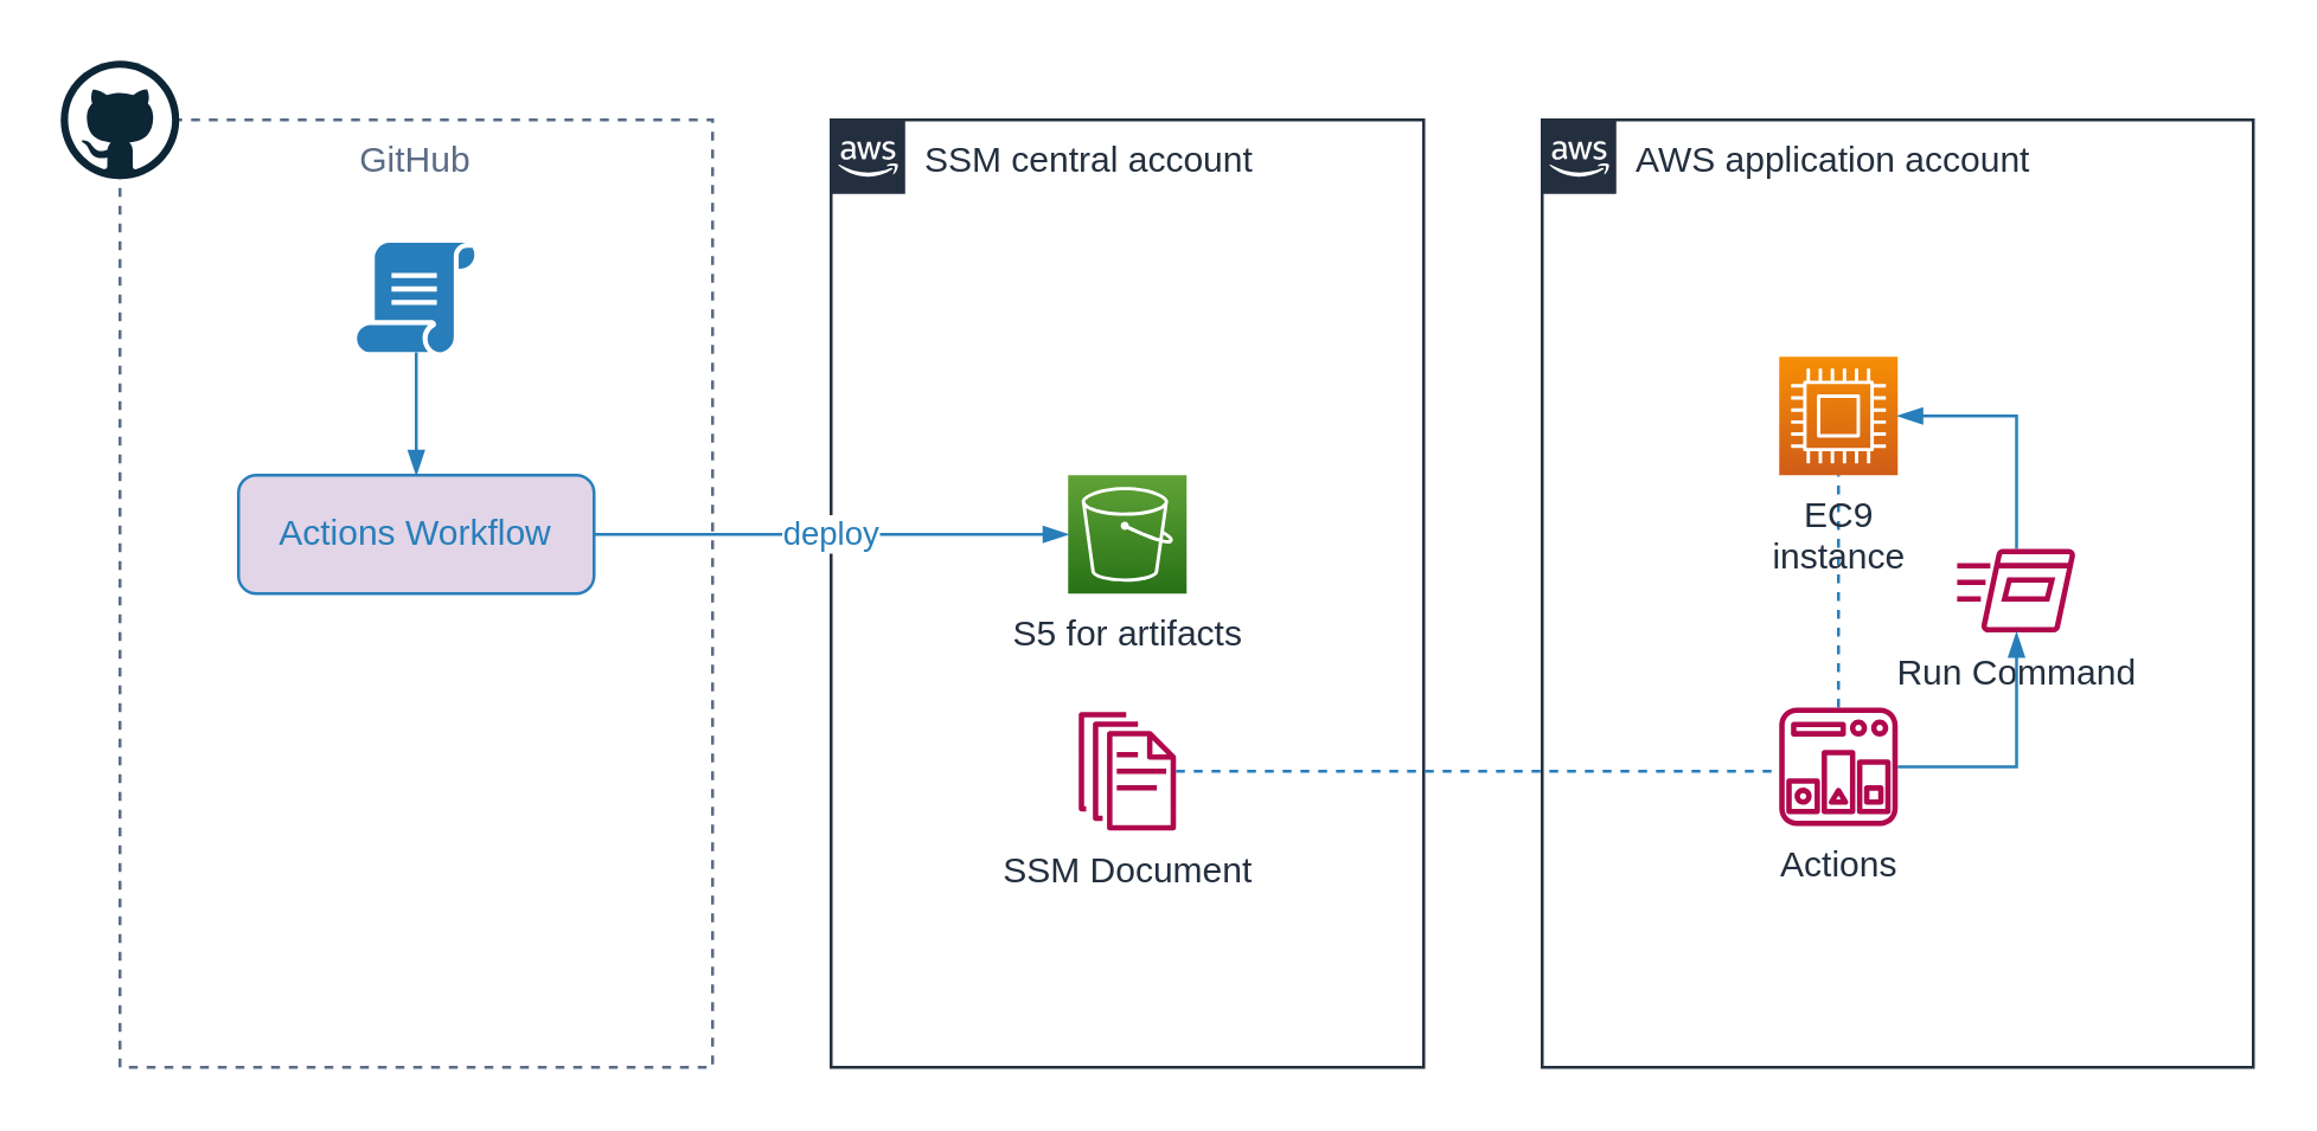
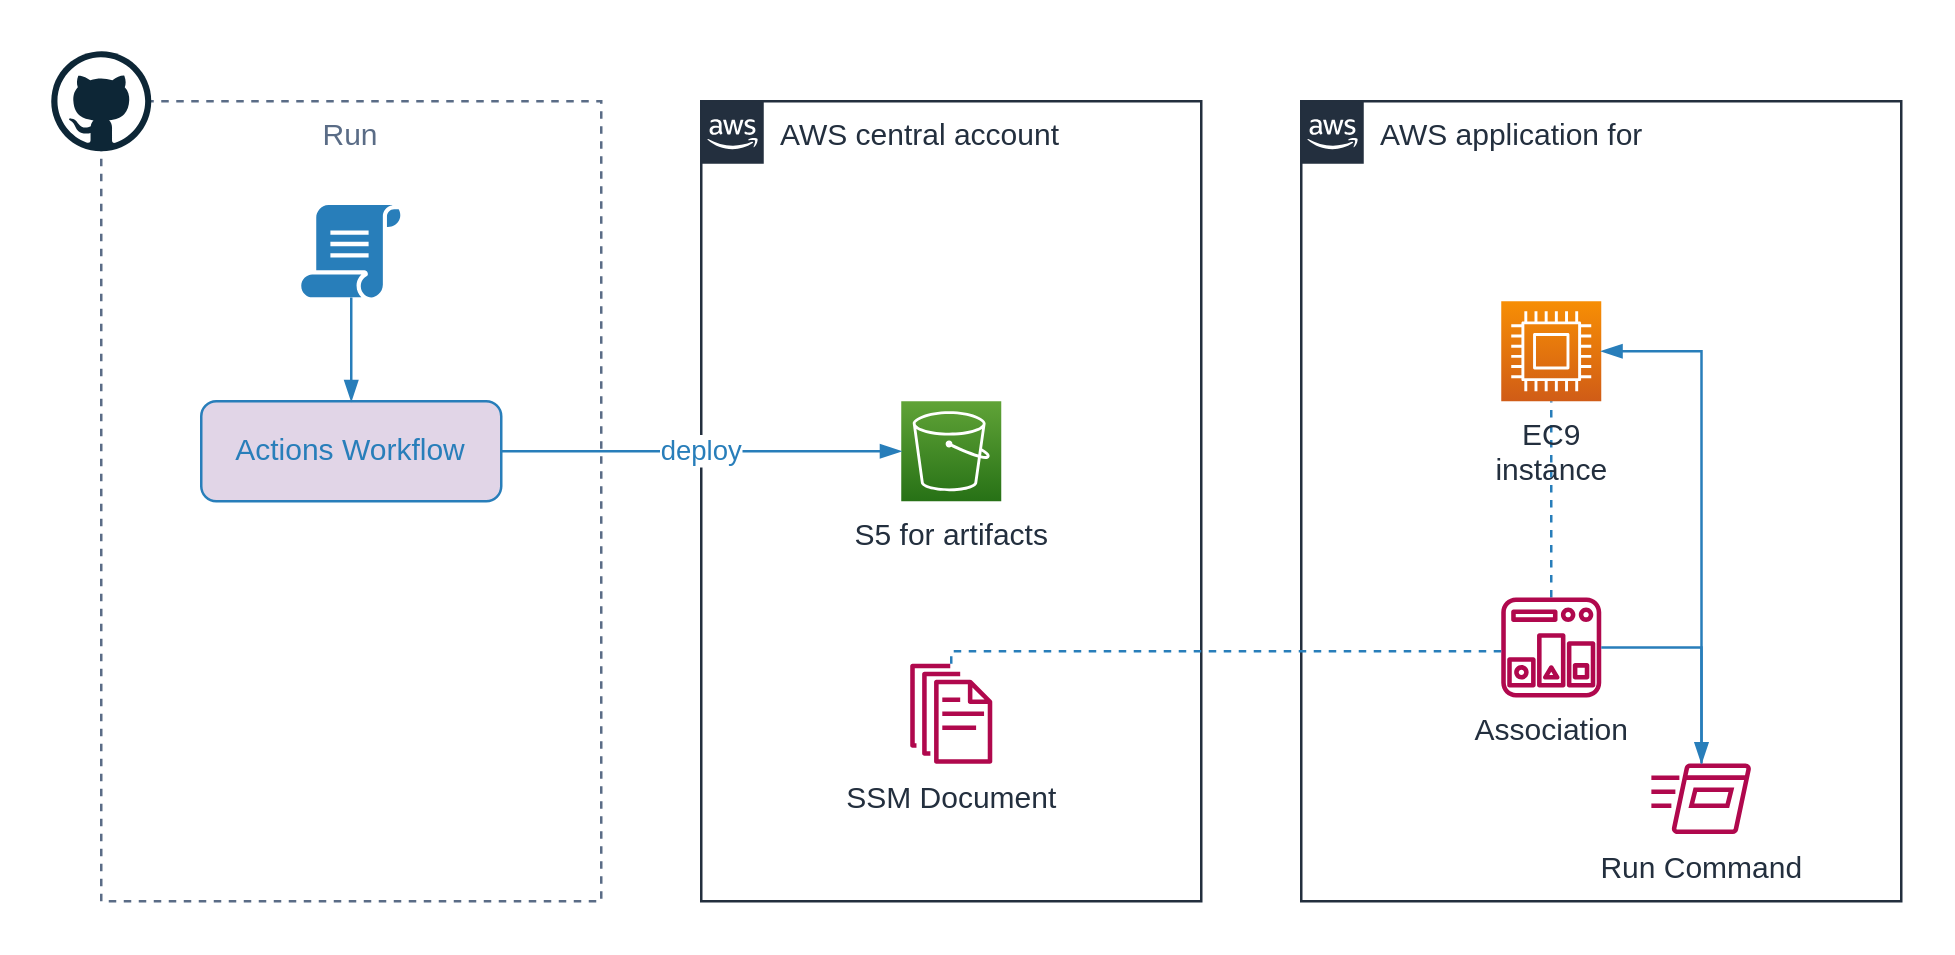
- <mxCell id="2" value="GitHub" style="fillColor=none;strokeColor=#5A6C86;dashed=1;verticalAlign=top;fontStyle=0;fontColor=#5A6C86;whiteSpace=wrap;html=1;" parent="1" vertex="1"><mxGeometry x="40" y="40" width="200" height="320" as="geometry" /></mxCell>
+ <mxCell id="2" value="Run" style="fillColor=none;strokeColor=#5A6C86;dashed=1;verticalAlign=top;fontStyle=0;fontColor=#5A6C86;whiteSpace=wrap;html=1;" parent="1" vertex="1"><mxGeometry x="40" y="40" width="200" height="320" as="geometry" /></mxCell>
- <mxCell id="3" value="SSM central account" style="points=[[0,0],[0.25,0],[0.5,0],[0.75,0],[1,0],[1,0.25],[1,0.5],[1,0.75],[1,1],[0.75,1],[0.5,1],[0.25,1],[0,1],[0,0.75],[0,0.5],[0,0.25]];outlineConnect=0;gradientColor=none;html=1;whiteSpace=wrap;fontSize=12;fontStyle=0;container=1;pointerEvents=0;collapsible=0;recursiveResize=0;shape=mxgraph.aws4.group;grIcon=mxgraph.aws4.group_aws_cloud_alt;strokeColor=#232F3E;fillColor=none;verticalAlign=top;align=left;spacingLeft=30;fontColor=#232F3E;dashed=0;" parent="1" vertex="1"><mxGeometry x="280" y="40" width="200" height="320" as="geometry" /></mxCell>
+ <mxCell id="3" value="AWS central account" style="points=[[0,0],[0.25,0],[0.5,0],[0.75,0],[1,0],[1,0.25],[1,0.5],[1,0.75],[1,1],[0.75,1],[0.5,1],[0.25,1],[0,1],[0,0.75],[0,0.5],[0,0.25]];outlineConnect=0;gradientColor=none;html=1;whiteSpace=wrap;fontSize=12;fontStyle=0;container=1;pointerEvents=0;collapsible=0;recursiveResize=0;shape=mxgraph.aws4.group;grIcon=mxgraph.aws4.group_aws_cloud_alt;strokeColor=#232F3E;fillColor=none;verticalAlign=top;align=left;spacingLeft=30;fontColor=#232F3E;dashed=0;" parent="1" vertex="1"><mxGeometry x="280" y="40" width="200" height="320" as="geometry" /></mxCell>
- <mxCell id="6" value="AWS application account" style="points=[[0,0],[0.25,0],[0.5,0],[0.75,0],[1,0],[1,0.25],[1,0.5],[1,0.75],[1,1],[0.75,1],[0.5,1],[0.25,1],[0,1],[0,0.75],[0,0.5],[0,0.25]];outlineConnect=0;gradientColor=none;html=1;whiteSpace=wrap;fontSize=12;fontStyle=0;container=1;pointerEvents=0;collapsible=0;recursiveResize=0;shape=mxgraph.aws4.group;grIcon=mxgraph.aws4.group_aws_cloud_alt;strokeColor=#232F3E;fillColor=none;verticalAlign=top;align=left;spacingLeft=30;fontColor=#232F3E;dashed=0;" parent="1" vertex="1"><mxGeometry x="520" y="40" width="240" height="320" as="geometry" /></mxCell>
+ <mxCell id="6" value="AWS application for" style="points=[[0,0],[0.25,0],[0.5,0],[0.75,0],[1,0],[1,0.25],[1,0.5],[1,0.75],[1,1],[0.75,1],[0.5,1],[0.25,1],[0,1],[0,0.75],[0,0.5],[0,0.25]];outlineConnect=0;gradientColor=none;html=1;whiteSpace=wrap;fontSize=12;fontStyle=0;container=1;pointerEvents=0;collapsible=0;recursiveResize=0;shape=mxgraph.aws4.group;grIcon=mxgraph.aws4.group_aws_cloud_alt;strokeColor=#232F3E;fillColor=none;verticalAlign=top;align=left;spacingLeft=30;fontColor=#232F3E;dashed=0;" parent="1" vertex="1"><mxGeometry x="520" y="40" width="240" height="320" as="geometry" /></mxCell>
- <mxCell id="16" value="Run Command" style="sketch=0;outlineConnect=0;fontColor=#232F3E;gradientColor=none;fillColor=#B0084D;strokeColor=none;dashed=0;verticalLabelPosition=bottom;verticalAlign=top;align=center;html=1;fontSize=12;fontStyle=0;aspect=fixed;pointerEvents=1;shape=mxgraph.aws4.run_command;rounded=1;fontFamily=Helvetica;" parent="1" vertex="1"><mxGeometry x="660" y="184.89" width="40" height="28.21" as="geometry" /></mxCell>
+ <mxCell id="16" value="Run Command" style="sketch=0;outlineConnect=0;fontColor=#232F3E;gradientColor=none;fillColor=#B0084D;strokeColor=none;dashed=0;verticalLabelPosition=bottom;verticalAlign=top;align=center;html=1;fontSize=12;fontStyle=0;aspect=fixed;pointerEvents=1;shape=mxgraph.aws4.run_command;rounded=1;fontFamily=Helvetica;" parent="1" vertex="1"><mxGeometry x="660" y="304.89" width="40" height="28.21" as="geometry" /></mxCell>
- <mxCell id="5" value="SSM Document" style="sketch=0;outlineConnect=0;fontColor=#232F3E;gradientColor=none;fillColor=#B0084D;strokeColor=none;dashed=0;verticalLabelPosition=bottom;verticalAlign=top;align=center;html=1;fontSize=12;fontStyle=0;aspect=fixed;pointerEvents=1;shape=mxgraph.aws4.documents;" parent="3" vertex="1"><mxGeometry x="83.59" y="200" width="32.82" height="40" as="geometry" /></mxCell>
+ <mxCell id="5" value="SSM Document" style="sketch=0;outlineConnect=0;fontColor=#232F3E;gradientColor=none;fillColor=#B0084D;strokeColor=none;dashed=0;verticalLabelPosition=bottom;verticalAlign=top;align=center;html=1;fontSize=12;fontStyle=0;aspect=fixed;pointerEvents=1;shape=mxgraph.aws4.documents;" parent="3" vertex="1"><mxGeometry x="83.59" y="225" width="32.82" height="40" as="geometry" /></mxCell>
- <mxCell id="8" value="Actions" style="sketch=0;outlineConnect=0;fontColor=#232F3E;gradientColor=none;fillColor=#B0084D;strokeColor=none;dashed=0;verticalLabelPosition=bottom;verticalAlign=top;align=center;html=1;fontSize=12;fontStyle=0;aspect=fixed;pointerEvents=1;shape=mxgraph.aws4.state_manager;rounded=1;fontFamily=Helvetica;" parent="6" vertex="1"><mxGeometry x="80" y="198.49" width="40" height="40" as="geometry" /></mxCell>
+ <mxCell id="8" value="Association" style="sketch=0;outlineConnect=0;fontColor=#232F3E;gradientColor=none;fillColor=#B0084D;strokeColor=none;dashed=0;verticalLabelPosition=bottom;verticalAlign=top;align=center;html=1;fontSize=12;fontStyle=0;aspect=fixed;pointerEvents=1;shape=mxgraph.aws4.state_manager;rounded=1;fontFamily=Helvetica;" parent="6" vertex="1"><mxGeometry x="80" y="198.49" width="40" height="40" as="geometry" /></mxCell>
